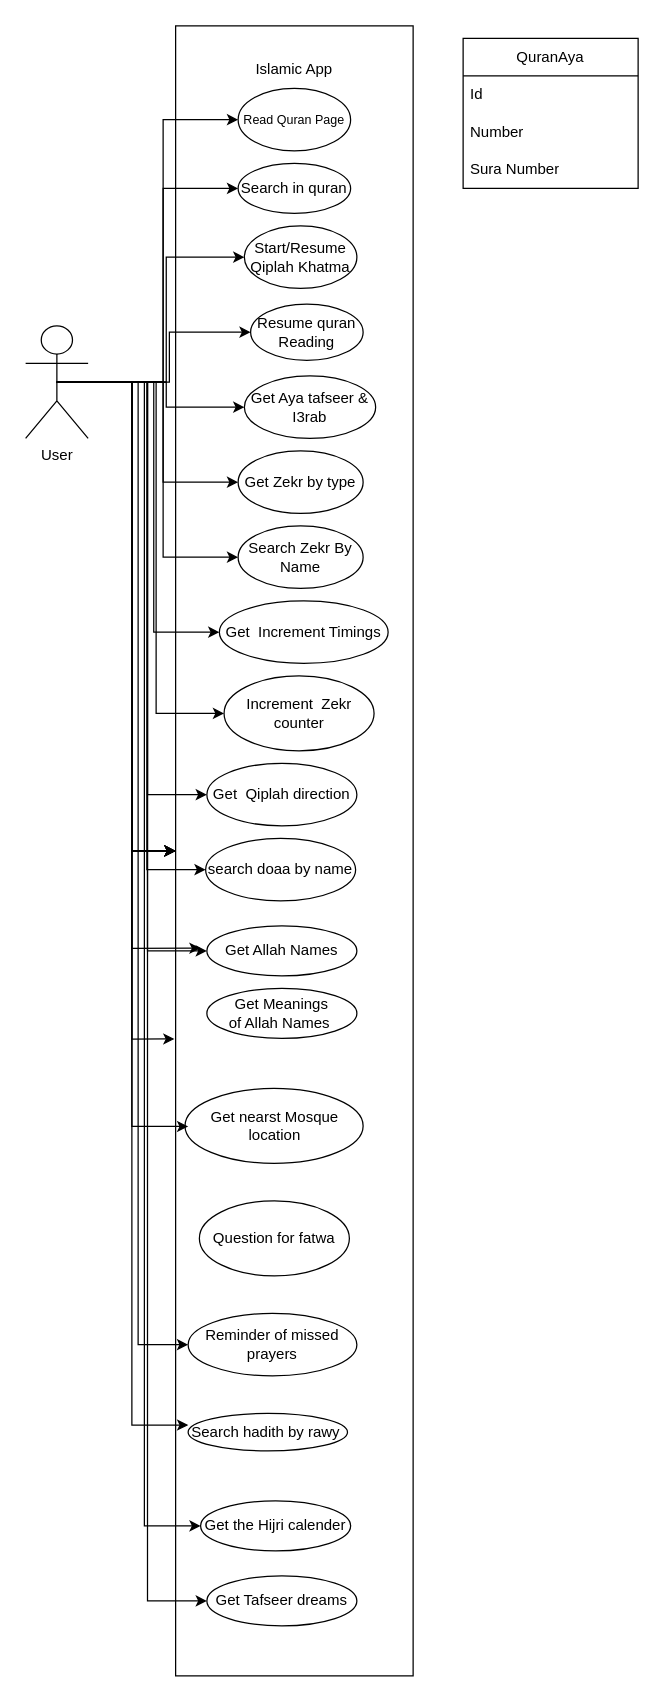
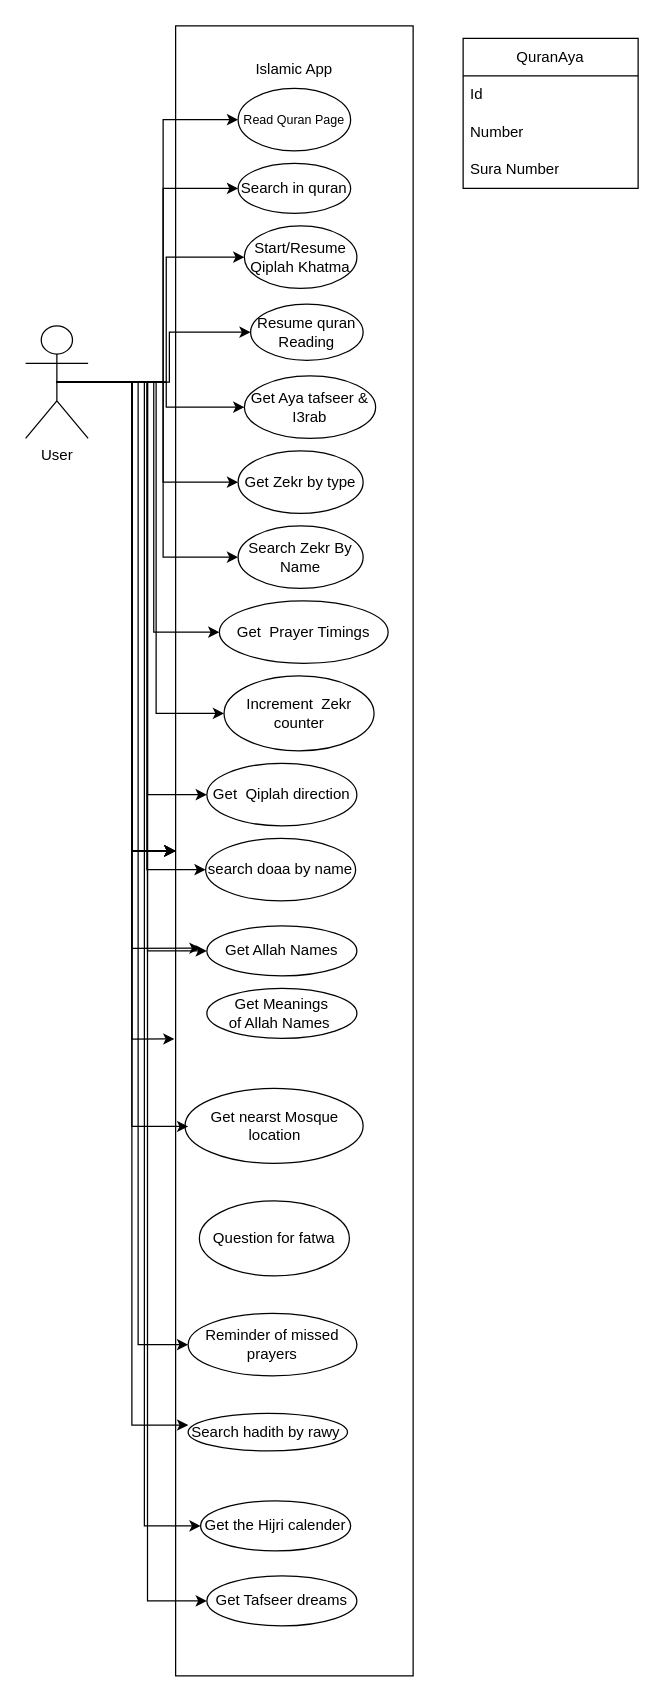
- <mxCell id="39" value="Get&amp;nbsp; Increment Timings" style="ellipse;whiteSpace=wrap;html=1;" parent="1" vertex="1"><mxGeometry x="175" y="480" width="135" height="50" as="geometry" /></mxCell>
+ <mxCell id="39" value="Get&amp;nbsp; Prayer Timings" style="ellipse;whiteSpace=wrap;html=1;" parent="1" vertex="1"><mxGeometry x="175" y="480" width="135" height="50" as="geometry" /></mxCell>
